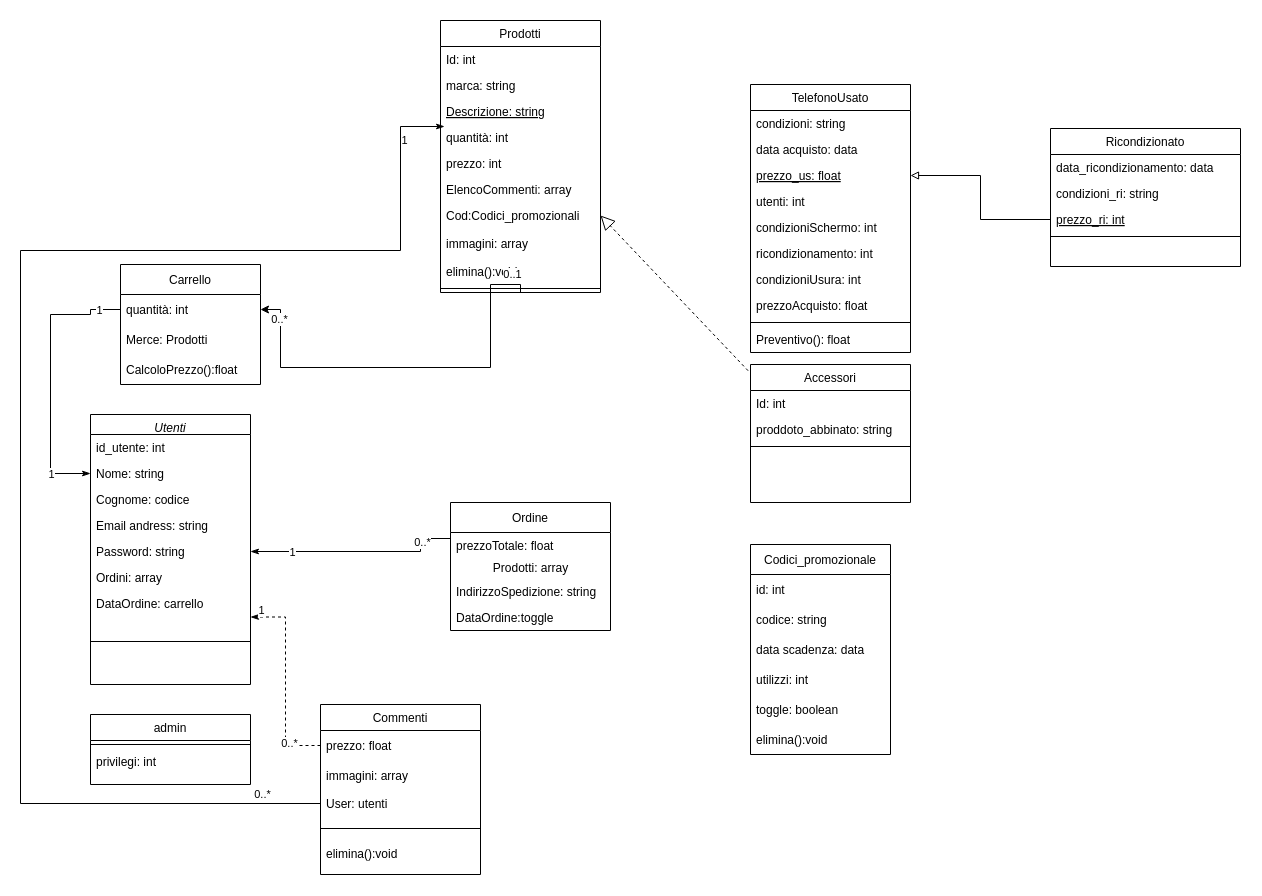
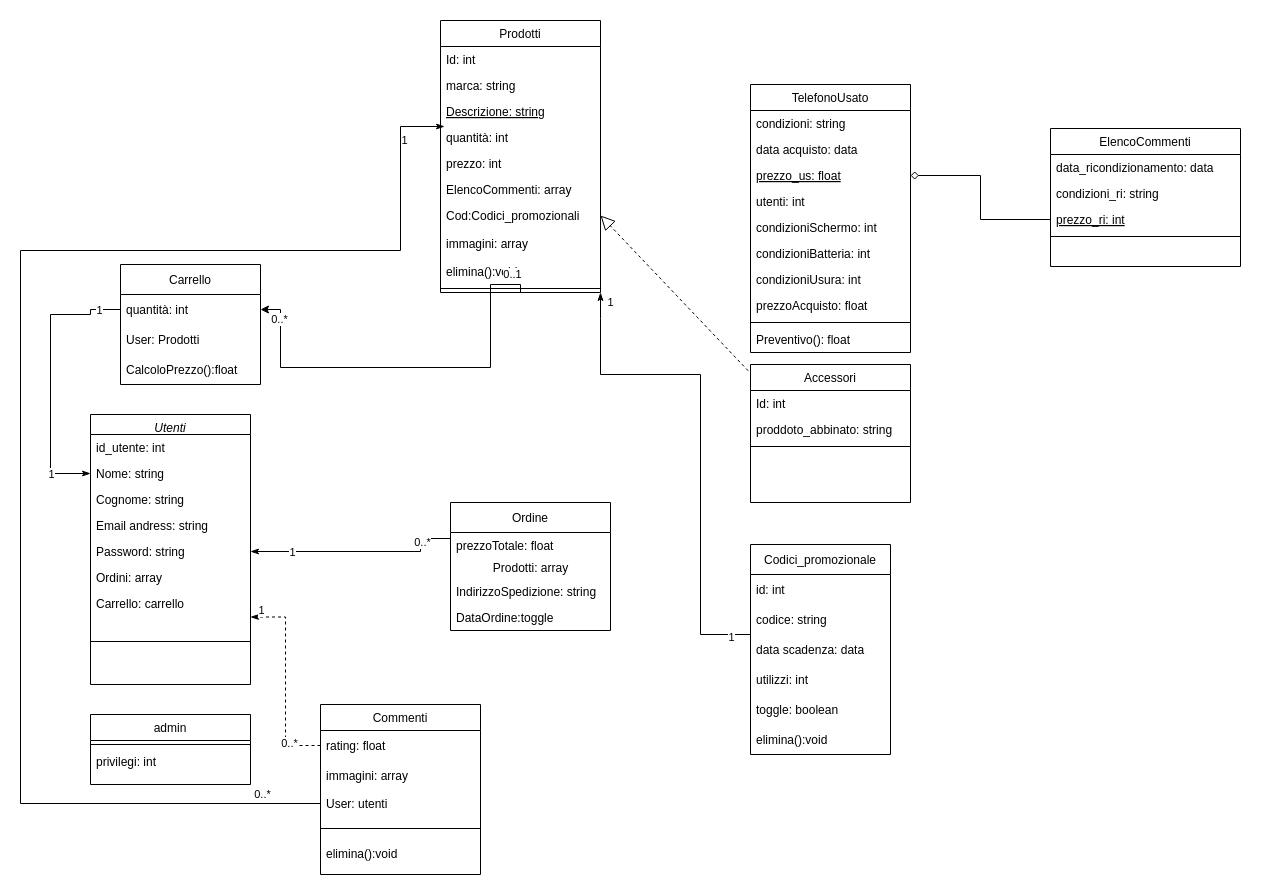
- <mxCell id="30" value="Ricondizionato" style="swimlane;fontStyle=0;align=center;verticalAlign=top;childLayout=stackLayout;horizontal=1;startSize=26;horizontalStack=0;resizeParent=1;resizeLast=0;collapsible=1;marginBottom=0;rounded=0;shadow=0;strokeWidth=1;" parent="1" vertex="1"><mxGeometry x="1050" y="128" width="190" height="138" as="geometry"><mxRectangle x="130" y="380" width="160" height="26" as="alternateBounds" /></mxGeometry></mxCell>
+ <mxCell id="30" value="ElencoCommenti" style="swimlane;fontStyle=0;align=center;verticalAlign=top;childLayout=stackLayout;horizontal=1;startSize=26;horizontalStack=0;resizeParent=1;resizeLast=0;collapsible=1;marginBottom=0;rounded=0;shadow=0;strokeWidth=1;" parent="1" vertex="1"><mxGeometry x="1050" y="128" width="190" height="138" as="geometry"><mxRectangle x="130" y="380" width="160" height="26" as="alternateBounds" /></mxGeometry></mxCell>
- <mxCell id="80" style="edgeStyle=orthogonalEdgeStyle;rounded=0;orthogonalLoop=1;jettySize=auto;html=1;exitX=0;exitY=0.5;exitDx=0;exitDy=0;entryX=1;entryY=0.5;entryDx=0;entryDy=0;startArrow=none;startFill=0;endArrow=block;endFill=0;" parent="1" source="33" target="22" edge="1"><mxGeometry relative="1" as="geometry" /></mxCell>
+ <mxCell id="80" style="edgeStyle=orthogonalEdgeStyle;rounded=0;orthogonalLoop=1;jettySize=auto;html=1;exitX=0;exitY=0.5;exitDx=0;exitDy=0;entryX=1;entryY=0.5;entryDx=0;entryDy=0;startArrow=none;startFill=0;endArrow=diamond;endFill=0;" parent="1" source="33" target="22" edge="1"><mxGeometry relative="1" as="geometry" /></mxCell>
- <mxCell id="25" value="ricondizionamento: int" style="text;align=left;verticalAlign=top;spacingLeft=4;spacingRight=4;overflow=hidden;rotatable=0;points=[[0,0.5],[1,0.5]];portConstraint=eastwest;" vertex="1" parent="19"><mxGeometry y="156" width="160" height="26" as="geometry" /></mxCell>
+ <mxCell id="25" value="condizioniBatteria: int" style="text;align=left;verticalAlign=top;spacingLeft=4;spacingRight=4;overflow=hidden;rotatable=0;points=[[0,0.5],[1,0.5]];portConstraint=eastwest;" vertex="1" parent="19"><mxGeometry y="156" width="160" height="26" as="geometry" /></mxCell>
- <mxCell id="44" value="Merce: Prodotti" style="text;strokeColor=none;fillColor=none;align=left;verticalAlign=middle;spacingLeft=4;spacingRight=4;overflow=hidden;points=[[0,0.5],[1,0.5]];portConstraint=eastwest;rotatable=0;" parent="42" vertex="1"><mxGeometry y="60" width="140" height="30" as="geometry" /></mxCell>
+ <mxCell id="44" value="User: Prodotti" style="text;strokeColor=none;fillColor=none;align=left;verticalAlign=middle;spacingLeft=4;spacingRight=4;overflow=hidden;points=[[0,0.5],[1,0.5]];portConstraint=eastwest;rotatable=0;" parent="42" vertex="1"><mxGeometry y="60" width="140" height="30" as="geometry" /></mxCell>
+ <mxCell id="63" value="1" style="edgeStyle=orthogonalEdgeStyle;rounded=0;orthogonalLoop=1;jettySize=auto;html=1;entryX=1;entryY=1;entryDx=0;entryDy=0;endArrow=classicThin;endFill=1;" parent="1" source="65" target="4" edge="1"><mxGeometry x="0.959" y="-10" relative="1" as="geometry"><Array as="points"><mxPoint x="700" y="634" /><mxPoint x="700" y="374" /><mxPoint x="600" y="374" /><mxPoint x="600" y="318" /></Array><mxPoint as="offset" /></mxGeometry></mxCell>
+ <mxCell id="64" value="1" style="edgeLabel;html=1;align=center;verticalAlign=middle;resizable=0;points=[];" parent="63" vertex="1" connectable="0"><mxGeometry x="-0.816" y="2" relative="1" as="geometry"><mxPoint x="25" as="offset" /></mxGeometry></mxCell>
- <mxCell id="49" value="Cognome: codice" style="text;align=left;verticalAlign=top;spacingLeft=4;spacingRight=4;overflow=hidden;rotatable=0;points=[[0,0.5],[1,0.5]];portConstraint=eastwest;" parent="46" vertex="1"><mxGeometry y="72" width="160" height="26" as="geometry" /></mxCell>
+ <mxCell id="49" value="Cognome: string" style="text;align=left;verticalAlign=top;spacingLeft=4;spacingRight=4;overflow=hidden;rotatable=0;points=[[0,0.5],[1,0.5]];portConstraint=eastwest;" parent="46" vertex="1"><mxGeometry y="72" width="160" height="26" as="geometry" /></mxCell>
- <mxCell id="53" value="DataOrdine: carrello" style="text;align=left;verticalAlign=top;spacingLeft=4;spacingRight=4;overflow=hidden;rotatable=0;points=[[0,0.5],[1,0.5]];portConstraint=eastwest;" vertex="1" parent="46"><mxGeometry y="176" width="160" height="26" as="geometry" /></mxCell>
+ <mxCell id="53" value="Carrello: carrello" style="text;align=left;verticalAlign=top;spacingLeft=4;spacingRight=4;overflow=hidden;rotatable=0;points=[[0,0.5],[1,0.5]];portConstraint=eastwest;" vertex="1" parent="46"><mxGeometry y="176" width="160" height="26" as="geometry" /></mxCell>
- <mxCell id="37" value="prezzo: float" style="text;strokeColor=none;fillColor=none;align=left;verticalAlign=middle;spacingLeft=4;spacingRight=4;overflow=hidden;points=[[0,0.5],[1,0.5]];portConstraint=eastwest;rotatable=0;" parent="36" vertex="1"><mxGeometry y="26" width="160" height="30" as="geometry" /></mxCell>
+ <mxCell id="37" value="rating: float" style="text;strokeColor=none;fillColor=none;align=left;verticalAlign=middle;spacingLeft=4;spacingRight=4;overflow=hidden;points=[[0,0.5],[1,0.5]];portConstraint=eastwest;rotatable=0;" parent="36" vertex="1"><mxGeometry y="26" width="160" height="30" as="geometry" /></mxCell>
